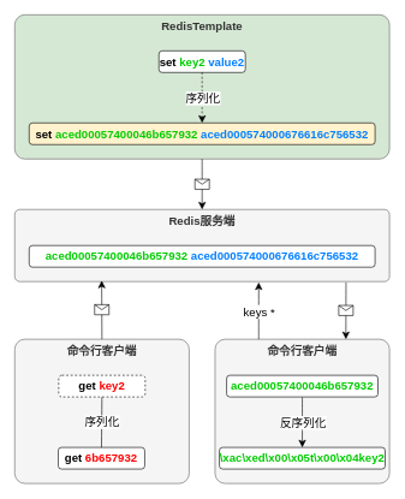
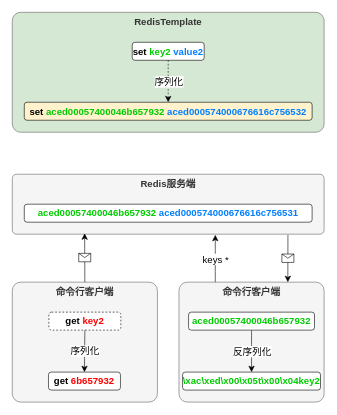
- <mxCell id="9" value="" style="endArrow=classic;html=1;rounded=0;fontSize=12;startSize=8;endSize=8;curved=1;exitX=0.5;exitY=1;exitDx=0;exitDy=0;entryX=0.5;entryY=0;entryDx=0;entryDy=0;" parent="1" source="3" target="2" edge="1"><mxGeometry relative="1" as="geometry"><mxPoint x="370" y="110" as="sourcePoint" /><mxPoint x="470" y="110" as="targetPoint" /></mxGeometry></mxCell>
- <mxCell id="10" value="" style="shape=message;html=1;outlineConnect=0;fontSize=16;" parent="9" vertex="1"><mxGeometry width="20" height="14" relative="1" as="geometry"><mxPoint x="-10" y="-7" as="offset" /></mxGeometry></mxCell>
- <mxCell id="17" value="&lt;font color=&quot;#00cc00&quot;&gt;aced00057400046b657932&amp;nbsp;&lt;/font&gt;&lt;font color=&quot;#007fff&quot;&gt;aced000574000676616c756532&lt;/font&gt;" style="rounded=1;whiteSpace=wrap;html=1;fontSize=16;fontStyle=1" vertex="1" parent="1"><mxGeometry x="40" y="340" width="480" height="30" as="geometry" /></mxCell>
+ <mxCell id="17" value="&lt;font color=&quot;#00cc00&quot;&gt;aced00057400046b657932&amp;nbsp;&lt;/font&gt;&lt;font color=&quot;#007fff&quot;&gt;aced000574000676616c756531&lt;/font&gt;" style="rounded=1;whiteSpace=wrap;html=1;fontSize=16;fontStyle=1" vertex="1" parent="1"><mxGeometry x="40" y="340" width="480" height="30" as="geometry" /></mxCell>
- <mxCell id="13" value="" style="endArrow=none;html=1;rounded=0;fontSize=12;startSize=8;endSize=8;curved=1;exitX=0.5;exitY=1;exitDx=0;exitDy=0;entryX=0.5;entryY=0;entryDx=0;entryDy=0;" parent="1" source="11" target="12" edge="1"><mxGeometry relative="1" as="geometry"><mxPoint x="310" y="550" as="sourcePoint" /><mxPoint x="310" y="620" as="targetPoint" /></mxGeometry></mxCell>
+ <mxCell id="13" value="" style="endArrow=classic;html=1;rounded=0;fontSize=12;startSize=8;endSize=8;curved=1;exitX=0.5;exitY=1;exitDx=0;exitDy=0;entryX=0.5;entryY=0;entryDx=0;entryDy=0;" parent="1" source="11" target="12" edge="1"><mxGeometry relative="1" as="geometry"><mxPoint x="310" y="550" as="sourcePoint" /><mxPoint x="310" y="620" as="targetPoint" /></mxGeometry></mxCell>
